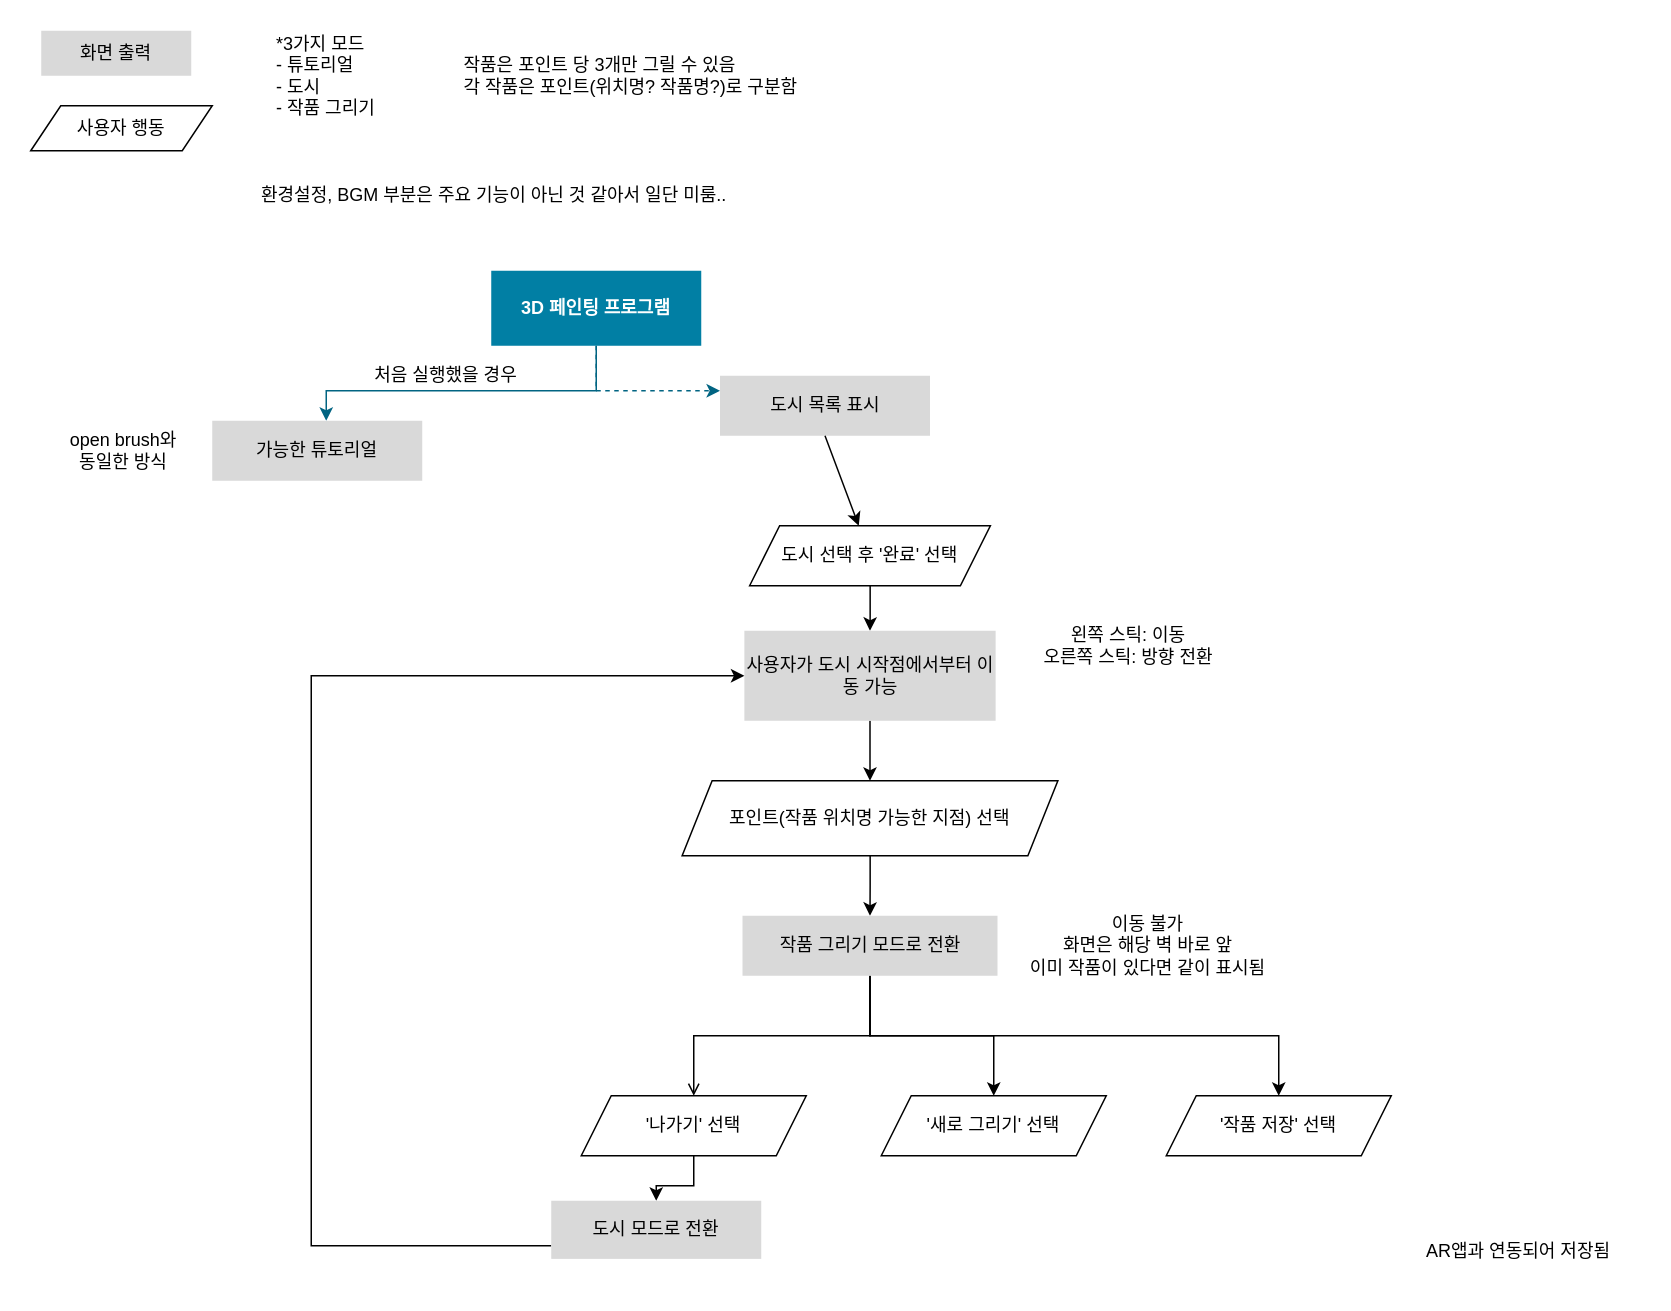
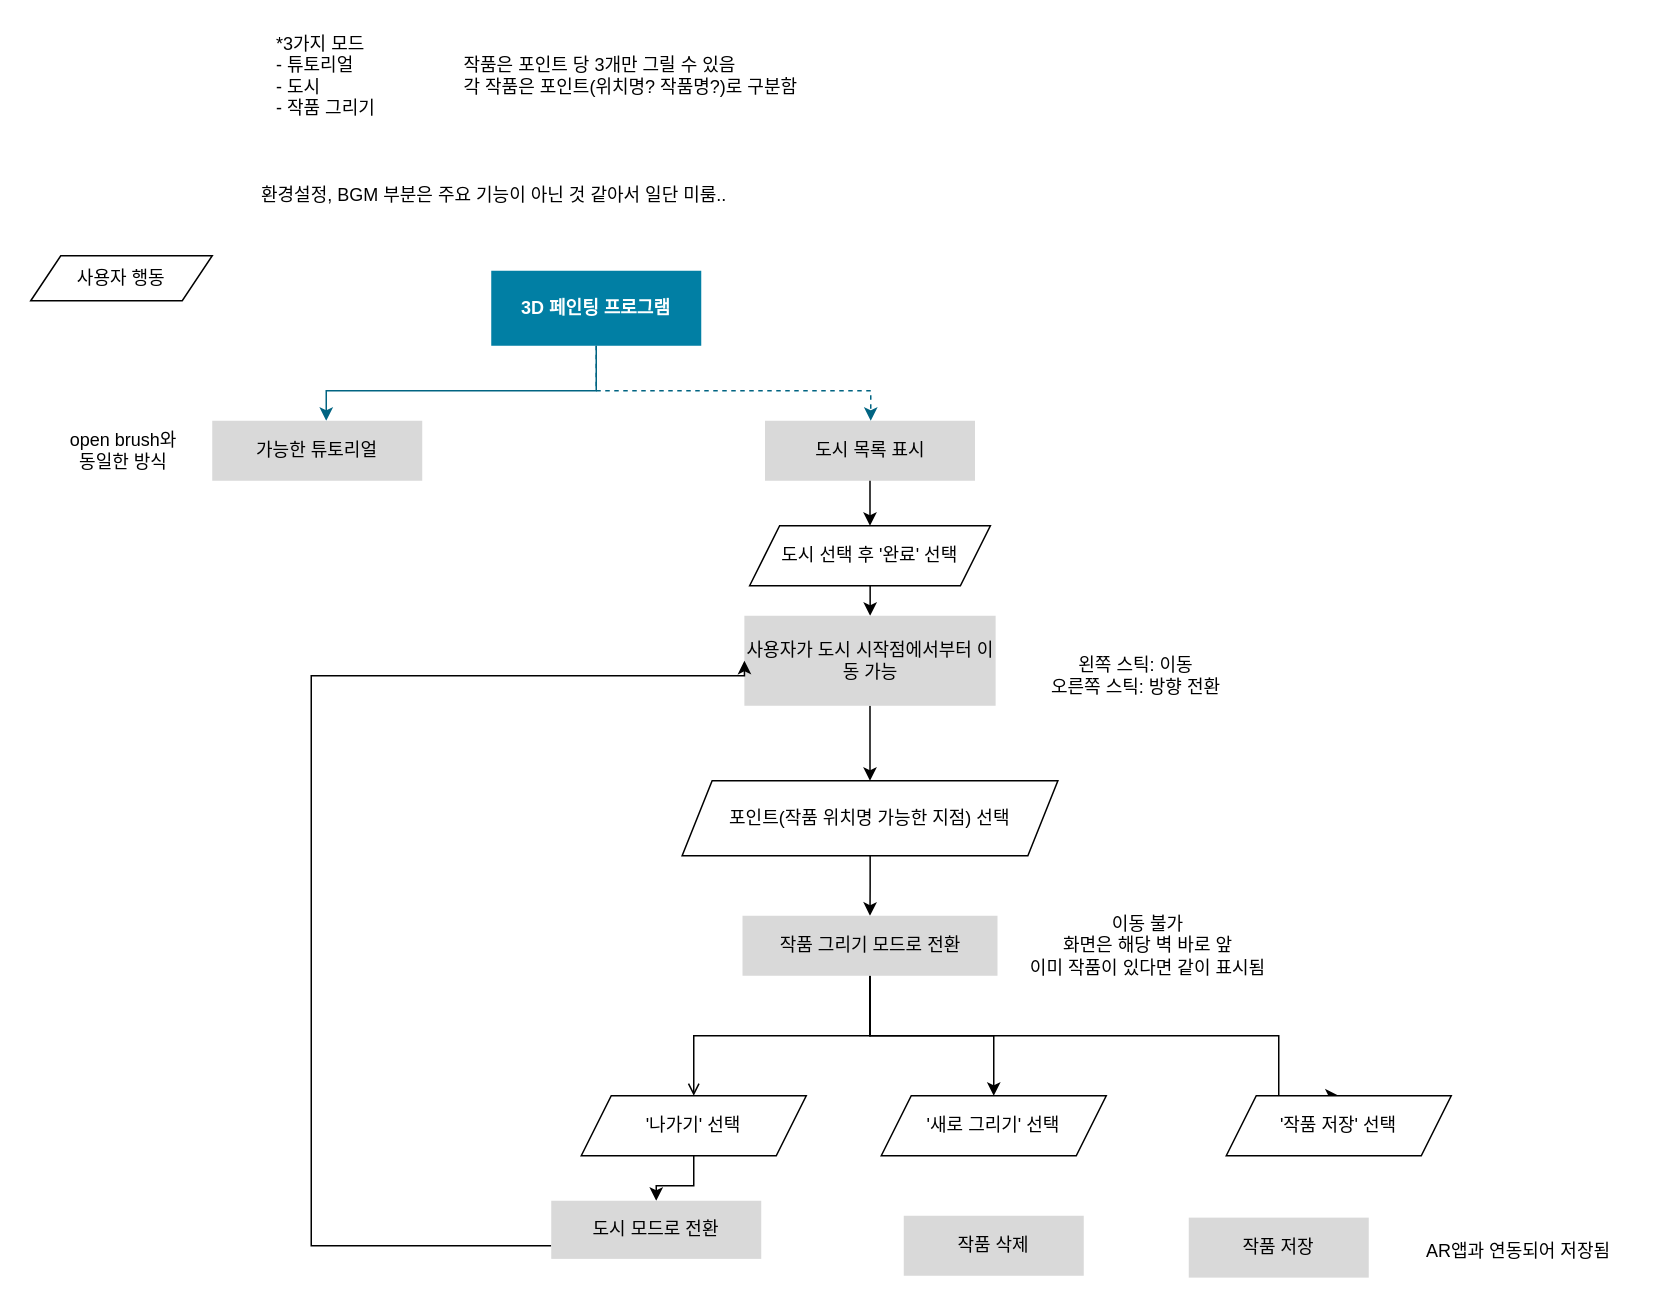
- <mxCell id="8" value="화면 출력" style="whiteSpace=wrap;html=1;fillColor=#D9D9D9;strokeColor=none;rounded=0;" vertex="1" parent="1"><mxGeometry x="27" y="20" width="100" height="30" as="geometry" /></mxCell>
- <mxCell id="9" value="사용자 행동" style="shape=parallelogram;perimeter=parallelogramPerimeter;whiteSpace=wrap;html=1;fixedSize=1;" vertex="1" parent="1"><mxGeometry x="20" y="70" width="121" height="30" as="geometry" /></mxCell>
+ <mxCell id="9" value="사용자 행동" style="shape=parallelogram;perimeter=parallelogramPerimeter;whiteSpace=wrap;html=1;fixedSize=1;" vertex="1" parent="1"><mxGeometry x="20" y="170" width="121" height="30" as="geometry" /></mxCell>
- <mxCell id="13" value="처음 실행했을 경우" style="text;html=1;strokeColor=none;fillColor=none;align=center;verticalAlign=middle;whiteSpace=wrap;rounded=0;" vertex="1" parent="1"><mxGeometry x="237" y="240" width="120" height="20" as="geometry" /></mxCell>
- <mxCell id="5" value="도시 목록 표시" style="whiteSpace=wrap;html=1;fillColor=#D9D9D9;strokeColor=none;rounded=0;" parent="1" vertex="1"><mxGeometry x="479.5" y="250" width="140" height="40" as="geometry" /></mxCell>
+ <mxCell id="5" value="도시 목록 표시" style="whiteSpace=wrap;html=1;fillColor=#D9D9D9;strokeColor=none;rounded=0;" parent="1" vertex="1"><mxGeometry x="509.5" y="280" width="140" height="40" as="geometry" /></mxCell>
- <mxCell id="19" value="왼쪽 스틱: 이동&lt;br&gt;오른쪽 스틱: 방향 전환" style="text;html=1;strokeColor=none;fillColor=none;align=center;verticalAlign=middle;whiteSpace=wrap;rounded=0;" vertex="1" parent="1"><mxGeometry x="672" y="415" width="160" height="30" as="geometry" /></mxCell>
+ <mxCell id="19" value="왼쪽 스틱: 이동&lt;br&gt;오른쪽 스틱: 방향 전환" style="text;html=1;strokeColor=none;fillColor=none;align=center;verticalAlign=middle;whiteSpace=wrap;rounded=0;" vertex="1" parent="1"><mxGeometry x="677" y="435" width="160" height="30" as="geometry" /></mxCell>
- <mxCell id="16" value="사용자가 도시 시작점에서부터 이동 가능" style="whiteSpace=wrap;html=1;fillColor=#D9D9D9;strokeColor=none;rounded=0;" vertex="1" parent="1"><mxGeometry x="495.75" y="420" width="167.5" height="60" as="geometry" /></mxCell>
+ <mxCell id="16" value="사용자가 도시 시작점에서부터 이동 가능" style="whiteSpace=wrap;html=1;fillColor=#D9D9D9;strokeColor=none;rounded=0;" vertex="1" parent="1"><mxGeometry x="495.75" y="410" width="167.5" height="60" as="geometry" /></mxCell>
- <mxCell id="27" value="'작품 저장' 선택" style="shape=parallelogram;perimeter=parallelogramPerimeter;whiteSpace=wrap;html=1;fixedSize=1;" vertex="1" parent="1"><mxGeometry x="777" y="730" width="150" height="40" as="geometry" /></mxCell>
+ <mxCell id="27" value="'작품 저장' 선택" style="shape=parallelogram;perimeter=parallelogramPerimeter;whiteSpace=wrap;html=1;fixedSize=1;" vertex="1" parent="1"><mxGeometry x="817" y="730" width="150" height="40" as="geometry" /></mxCell>
+ <mxCell id="35" value="작품 삭제" style="whiteSpace=wrap;html=1;fillColor=#D9D9D9;strokeColor=none;rounded=0;" vertex="1" parent="1"><mxGeometry x="602" y="810" width="120" height="40" as="geometry" /></mxCell>
+ <mxCell id="2" value="작품 저장" style="whiteSpace=wrap;html=1;fillColor=#D9D9D9;strokeColor=none;rounded=0;" parent="1" vertex="1"><mxGeometry x="792" y="811.25" width="120" height="40" as="geometry" /></mxCell>
